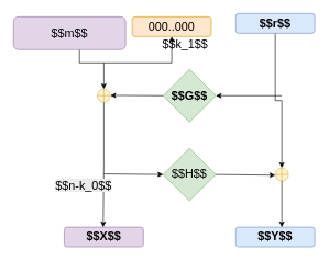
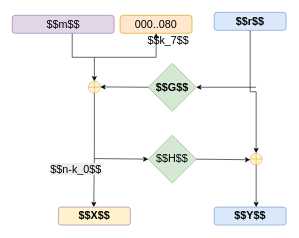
- <mxCell id="4" value="&lt;font style=&quot;font-size: 18px;&quot;&gt;000..000&lt;/font&gt;" style="rounded=1;whiteSpace=wrap;html=1;fillColor=#ffe6cc;strokeColor=#d79b00;" vertex="1" parent="1"><mxGeometry x="200" y="25" width="120" height="30" as="geometry" /></mxCell>
+ <mxCell id="4" value="&lt;font style=&quot;font-size: 18px;&quot;&gt;000..080&lt;/font&gt;" style="rounded=1;whiteSpace=wrap;html=1;fillColor=#ffe6cc;strokeColor=#d79b00;" vertex="1" parent="1"><mxGeometry x="200" y="25" width="120" height="30" as="geometry" /></mxCell>
- <mxCell id="3" value="&lt;font style=&quot;font-size: 18px;&quot;&gt;$$m$$&lt;/font&gt;" style="rounded=1;whiteSpace=wrap;html=1;fillColor=#e1d5e7;strokeColor=#9673a6;" vertex="1" parent="1"><mxGeometry x="20" y="25" width="170" height="50" as="geometry" /></mxCell>
+ <mxCell id="3" value="&lt;font style=&quot;font-size: 18px;&quot;&gt;$$m$$&lt;/font&gt;" style="rounded=1;whiteSpace=wrap;html=1;fillColor=#e1d5e7;strokeColor=#9673a6;" vertex="1" parent="1"><mxGeometry x="20" y="25" width="170" height="30" as="geometry" /></mxCell>
- <mxCell id="16" value="&lt;font style=&quot;font-size: 18px;&quot;&gt;$$k_1$$&lt;/font&gt;" style="text;html=1;align=center;verticalAlign=middle;resizable=0;points=[];autosize=1;strokeColor=none;fillColor=none;" vertex="1" parent="1"><mxGeometry x="235" y="48" width="90" height="40" as="geometry" /></mxCell>
+ <mxCell id="16" value="&lt;font style=&quot;font-size: 18px;&quot;&gt;$$k_7$$&lt;/font&gt;" style="text;html=1;align=center;verticalAlign=middle;resizable=0;points=[];autosize=1;strokeColor=none;fillColor=none;" vertex="1" parent="1"><mxGeometry x="235" y="48" width="90" height="40" as="geometry" /></mxCell>
- <mxCell id="9" value="&lt;font style=&quot;font-size: 18px;&quot;&gt;&lt;b&gt;$$X$$&lt;/b&gt;&lt;/font&gt;" style="rounded=1;whiteSpace=wrap;html=1;fillColor=#e1d5e7;strokeColor=#9673a6;" vertex="1" parent="1"><mxGeometry x="97" y="345" width="120" height="30" as="geometry" /></mxCell>
+ <mxCell id="9" value="&lt;font style=&quot;font-size: 18px;&quot;&gt;&lt;b&gt;$$X$$&lt;/b&gt;&lt;/font&gt;" style="rounded=1;whiteSpace=wrap;html=1;fillColor=#fff2cc;strokeColor=#9673a6;" vertex="1" parent="1"><mxGeometry x="97" y="345" width="120" height="30" as="geometry" /></mxCell>
